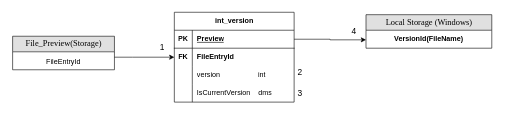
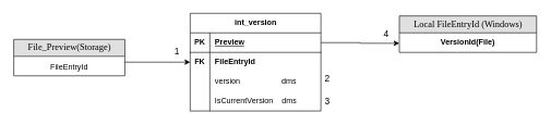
- <mxCell id="21" value="Local Storage (Windows)" style="swimlane;html=1;fontStyle=0;childLayout=stackLayout;horizontal=1;startSize=26;fillColor=#e0e0e0;horizontalStack=0;resizeParent=1;resizeLast=0;collapsible=1;marginBottom=0;swimlaneFillColor=#ffffff;align=center;rounded=0;shadow=0;comic=0;labelBackgroundColor=none;strokeWidth=1;fontFamily=Verdana;fontSize=14" vertex="1" parent="1"><mxGeometry x="610" y="24" width="210" height="56" as="geometry" /></mxCell>
+ <mxCell id="21" value="Local FileEntryId (Windows)" style="swimlane;html=1;fontStyle=0;childLayout=stackLayout;horizontal=1;startSize=26;fillColor=#e0e0e0;horizontalStack=0;resizeParent=1;resizeLast=0;collapsible=1;marginBottom=0;swimlaneFillColor=#ffffff;align=center;rounded=0;shadow=0;comic=0;labelBackgroundColor=none;strokeWidth=1;fontFamily=Verdana;fontSize=14" vertex="1" parent="1"><mxGeometry x="610" y="24" width="210" height="56" as="geometry" /></mxCell>
- <mxCell id="22" value="&lt;br&gt;&lt;table style=&quot;border-collapse:&lt;br/&gt; collapse;width:77pt&quot; width=&quot;103&quot; cellspacing=&quot;0&quot; cellpadding=&quot;0&quot; border=&quot;0&quot;&gt;&lt;tbody&gt;&lt;tr style=&quot;height:14.5pt&quot; height=&quot;19&quot;&gt;  &lt;td style=&quot;height:14.5pt;width:77pt&quot; width=&quot;103&quot; class=&quot;xl63&quot; height=&quot;19&quot;&gt;&lt;b style=&quot;border-color: var(--border-color); text-align: left;&quot;&gt;VersionId(FileName)&lt;/b&gt;&lt;br&gt;&lt;/td&gt;&lt;/tr&gt;&lt;/tbody&gt;&lt;/table&gt;" style="text;html=1;strokeColor=none;fillColor=none;align=center;verticalAlign=middle;whiteSpace=wrap;rounded=0;" vertex="1" parent="21"><mxGeometry y="26" width="210" height="14" as="geometry" /></mxCell>
+ <mxCell id="22" value="&lt;br&gt;&lt;table style=&quot;border-collapse:&lt;br/&gt; collapse;width:77pt&quot; width=&quot;103&quot; cellspacing=&quot;0&quot; cellpadding=&quot;0&quot; border=&quot;0&quot;&gt;&lt;tbody&gt;&lt;tr style=&quot;height:14.5pt&quot; height=&quot;19&quot;&gt;  &lt;td style=&quot;height:14.5pt;width:77pt&quot; width=&quot;103&quot; class=&quot;xl63&quot; height=&quot;19&quot;&gt;&lt;b style=&quot;border-color: var(--border-color); text-align: left;&quot;&gt;VersionId(File)&lt;/b&gt;&lt;br&gt;&lt;/td&gt;&lt;/tr&gt;&lt;/tbody&gt;&lt;/table&gt;" style="text;html=1;strokeColor=none;fillColor=none;align=center;verticalAlign=middle;whiteSpace=wrap;rounded=0;" vertex="1" parent="21"><mxGeometry y="26" width="210" height="14" as="geometry" /></mxCell>
- <mxCell id="13" value="version&amp;nbsp; &amp;nbsp; &amp;nbsp; &amp;nbsp; &amp;nbsp; &amp;nbsp; &amp;nbsp; &amp;nbsp; &amp;nbsp; &amp;nbsp;int" style="shape=partialRectangle;connectable=0;fillColor=none;top=0;left=0;bottom=0;right=0;align=left;spacingLeft=6;overflow=hidden;whiteSpace=wrap;html=1;" vertex="1" parent="11"><mxGeometry x="30" width="170" height="30" as="geometry"><mxRectangle width="170" height="30" as="alternateBounds" /></mxGeometry></mxCell>
+ <mxCell id="13" value="version&amp;nbsp; &amp;nbsp; &amp;nbsp; &amp;nbsp; &amp;nbsp; &amp;nbsp; &amp;nbsp; &amp;nbsp; &amp;nbsp; &amp;nbsp;dms" style="shape=partialRectangle;connectable=0;fillColor=none;top=0;left=0;bottom=0;right=0;align=left;spacingLeft=6;overflow=hidden;whiteSpace=wrap;html=1;" vertex="1" parent="11"><mxGeometry x="30" width="170" height="30" as="geometry"><mxRectangle width="170" height="30" as="alternateBounds" /></mxGeometry></mxCell>
